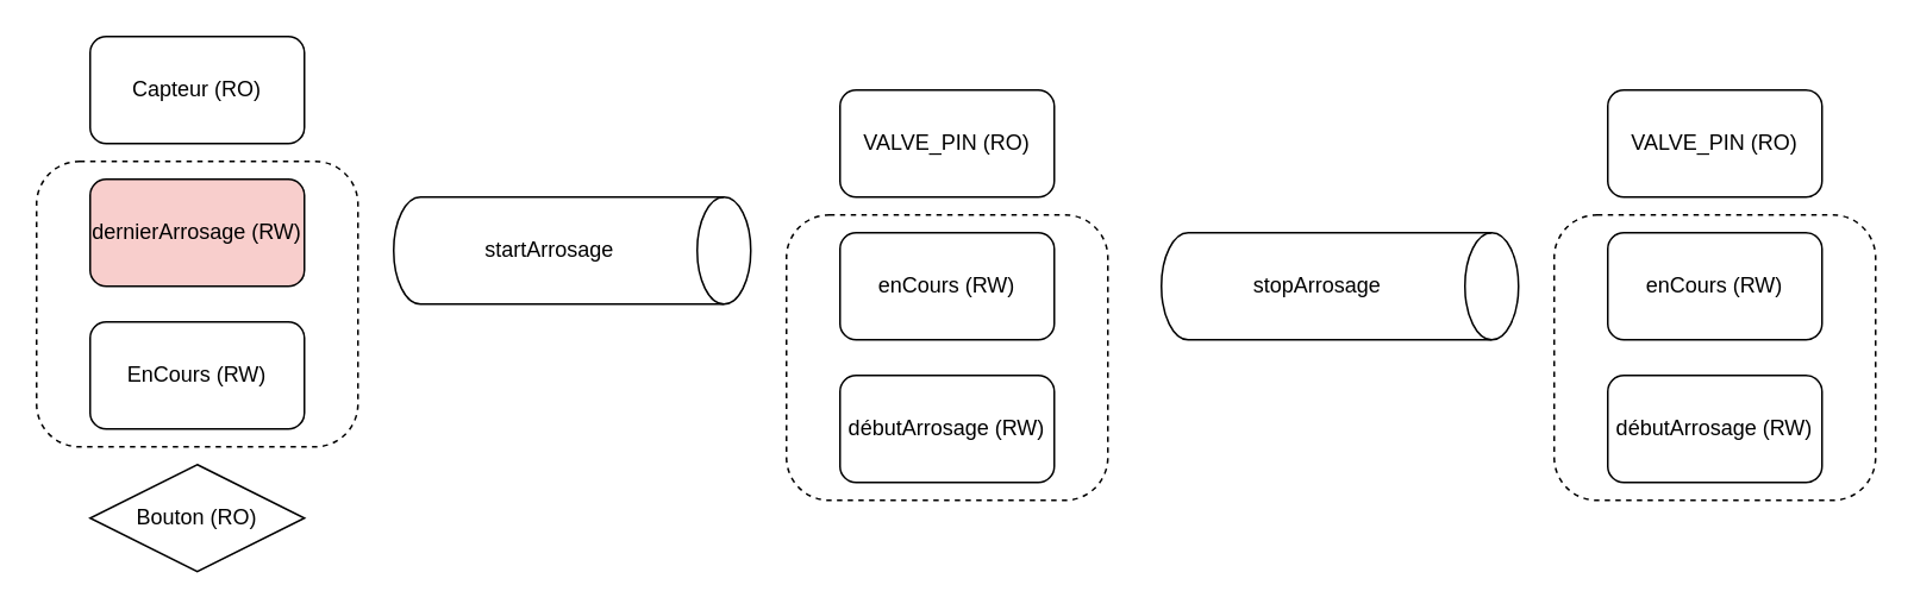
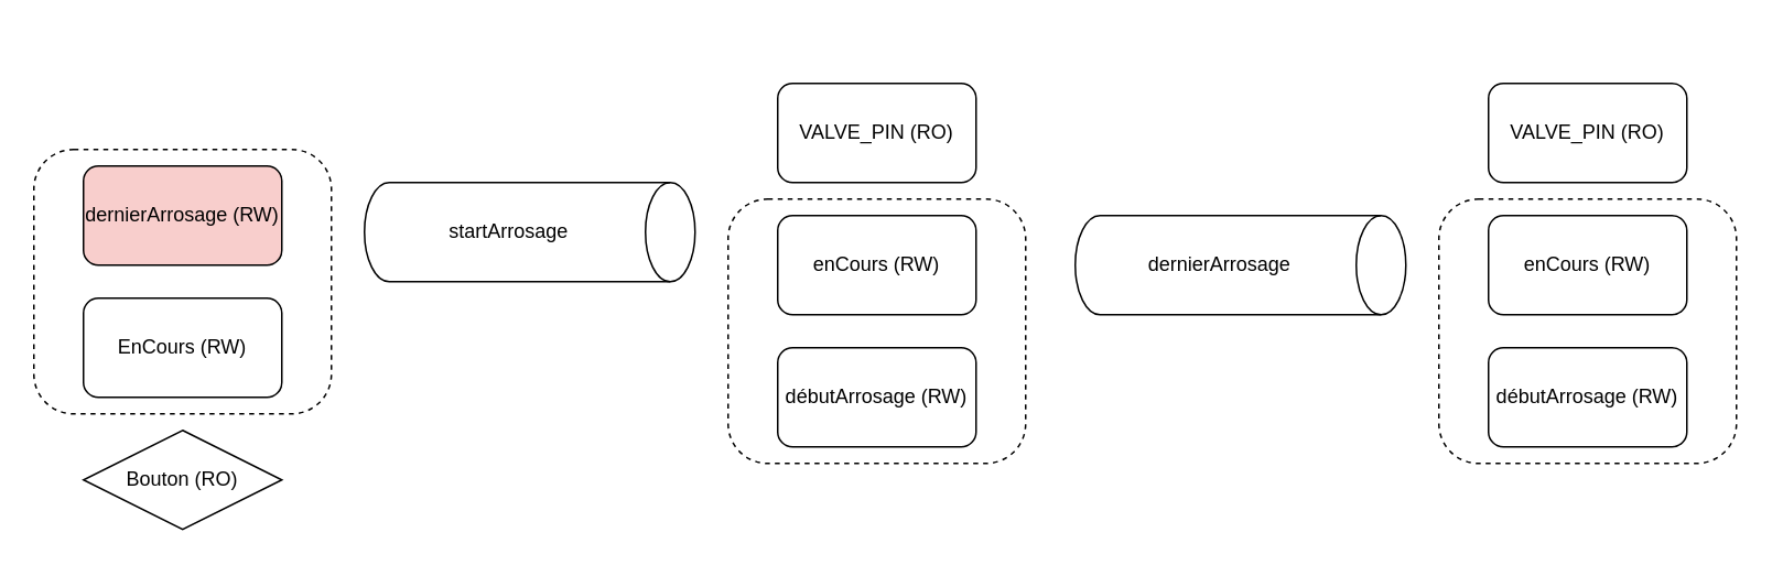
- <mxCell id="2" value="Capteur (RO)" style="rounded=1;whiteSpace=wrap;html=1;" vertex="1" parent="1"><mxGeometry x="50" y="20" width="120" height="60" as="geometry" /></mxCell>
- <mxCell id="10" value="stopArrosage" style="shape=cylinder3;whiteSpace=wrap;html=1;boundedLbl=1;backgroundOutline=1;size=15;direction=south;" vertex="1" parent="1"><mxGeometry x="650" y="130" width="200" height="60" as="geometry" /></mxCell>
+ <mxCell id="10" value="dernierArrosage" style="shape=cylinder3;whiteSpace=wrap;html=1;boundedLbl=1;backgroundOutline=1;size=15;direction=south;" vertex="1" parent="1"><mxGeometry x="650" y="130" width="200" height="60" as="geometry" /></mxCell>
